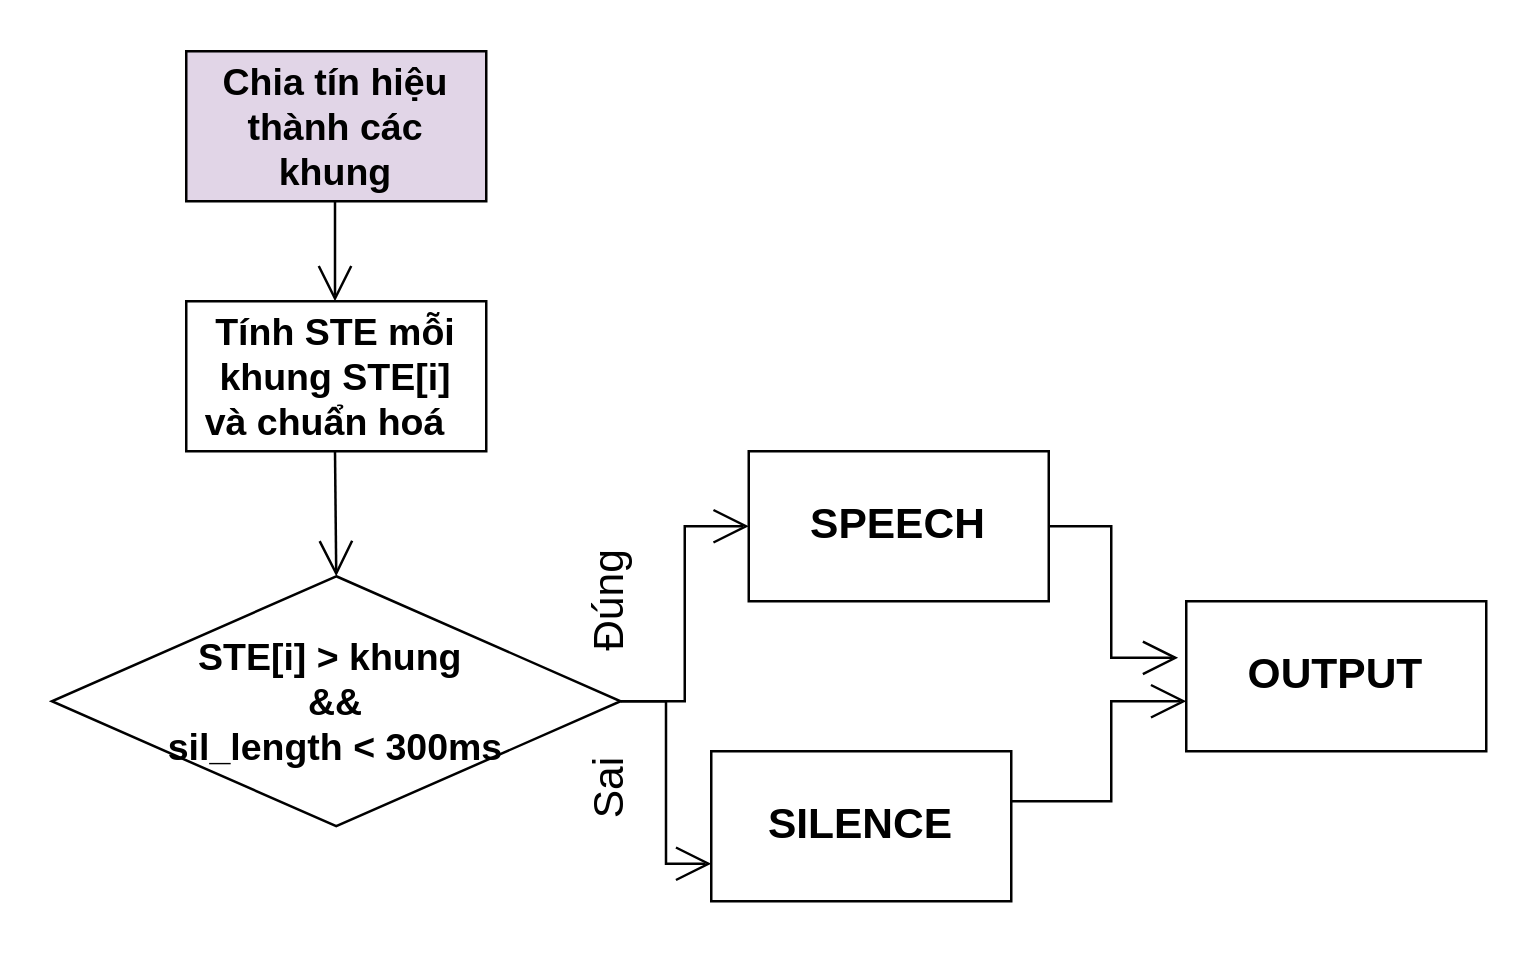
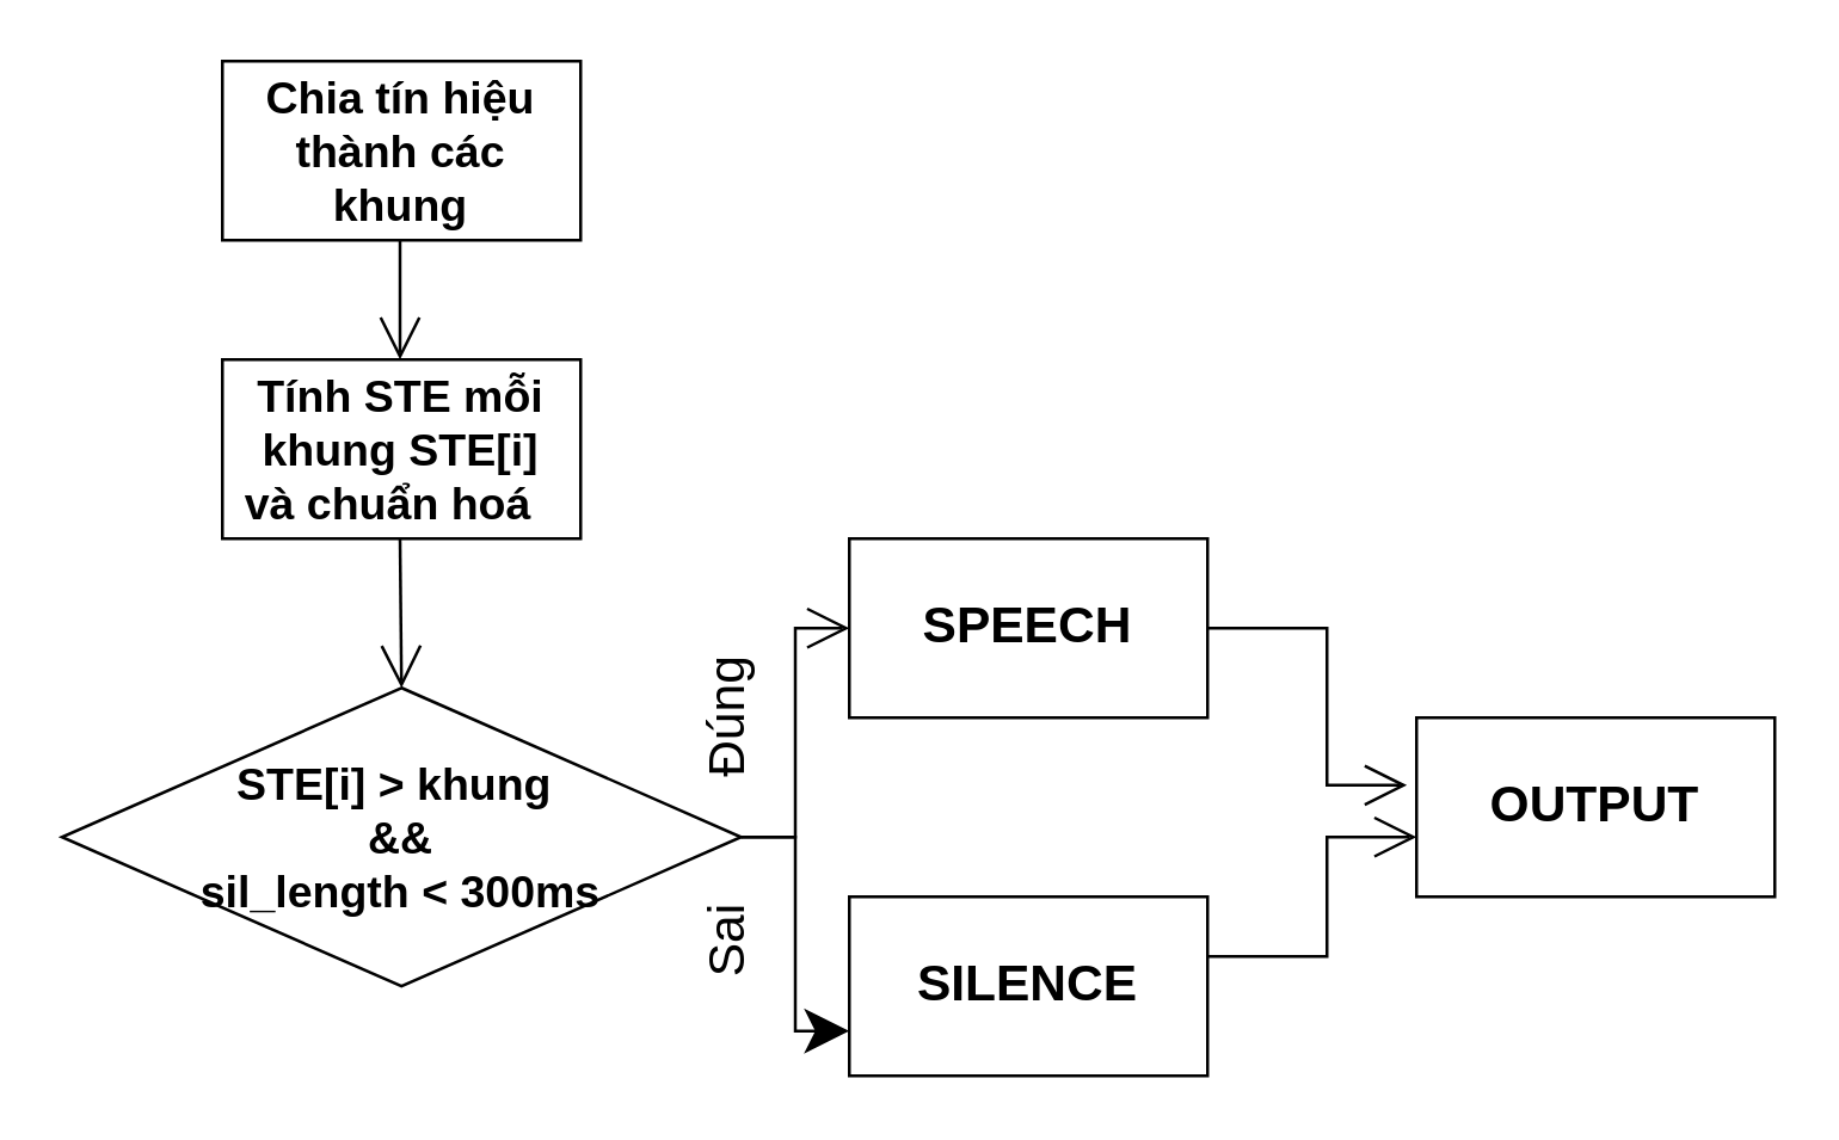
- <mxCell id="2" value="Chia tín hiệu thành các khung" style="rounded=0;whiteSpace=wrap;html=1;fontStyle=1;fontSize=15;fillColor=#e1d5e7;" vertex="1" parent="1"><mxGeometry x="74" y="20" width="120" height="60" as="geometry" /></mxCell>
+ <mxCell id="2" value="Chia tín hiệu thành các khung" style="rounded=0;whiteSpace=wrap;html=1;fontStyle=1;fontSize=15;" vertex="1" parent="1"><mxGeometry x="74" y="20" width="120" height="60" as="geometry" /></mxCell>
- <mxCell id="7" value="SPEECH" style="rounded=0;whiteSpace=wrap;html=1;fontStyle=1;fontSize=17;" vertex="1" parent="1"><mxGeometry x="299" y="180" width="120" height="60" as="geometry" /></mxCell>
+ <mxCell id="7" value="SPEECH" style="rounded=0;whiteSpace=wrap;html=1;fontStyle=1;fontSize=17;" vertex="1" parent="1"><mxGeometry x="284" y="180" width="120" height="60" as="geometry" /></mxCell>
- <mxCell id="10" value="" style="endArrow=open;endFill=1;endSize=12;html=1;rounded=0;edgeStyle=orthogonalEdgeStyle;exitX=1;exitY=0.5;exitDx=0;exitDy=0;entryX=0;entryY=0.75;entryDx=0;entryDy=0;" edge="1" parent="1" source="5" target="6"><mxGeometry width="160" relative="1" as="geometry"><mxPoint x="163.5" y="110" as="sourcePoint" /><mxPoint x="163.5" y="150" as="targetPoint" /></mxGeometry></mxCell>
+ <mxCell id="10" value="" style="endArrow=classic;endFill=1;endSize=12;html=1;rounded=0;edgeStyle=orthogonalEdgeStyle;exitX=1;exitY=0.5;exitDx=0;exitDy=0;entryX=0;entryY=0.75;entryDx=0;entryDy=0;" edge="1" parent="1" source="5" target="6"><mxGeometry width="160" relative="1" as="geometry"><mxPoint x="163.5" y="110" as="sourcePoint" /><mxPoint x="163.5" y="150" as="targetPoint" /></mxGeometry></mxCell>
